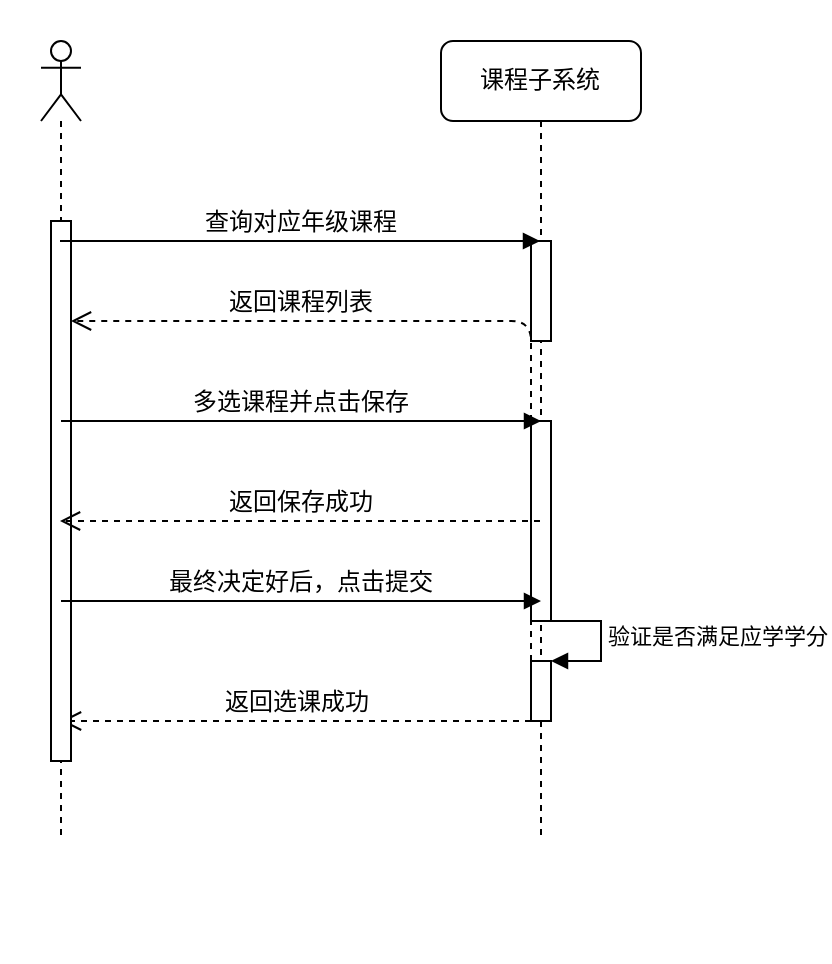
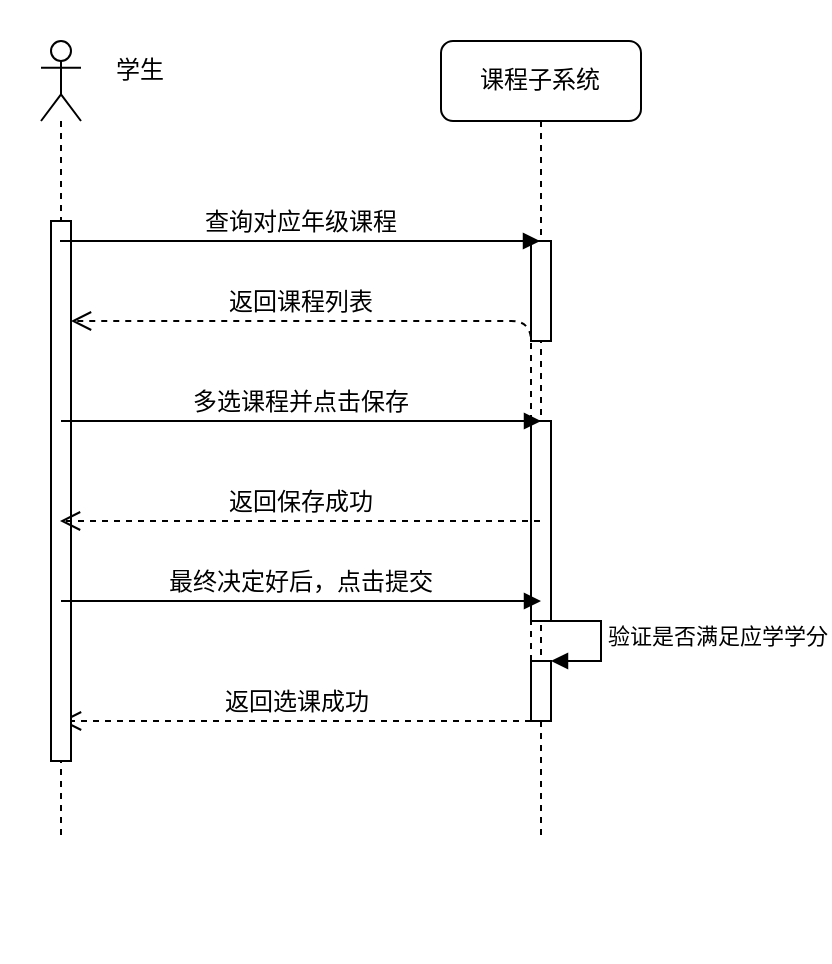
+ <mxCell id="15" value="学生" style="text;html=1;strokeColor=none;fillColor=none;align=center;verticalAlign=middle;whiteSpace=wrap;rounded=0;" vertex="1" parent="1"><mxGeometry x="40" y="20" width="60" height="30" as="geometry" /></mxCell>
